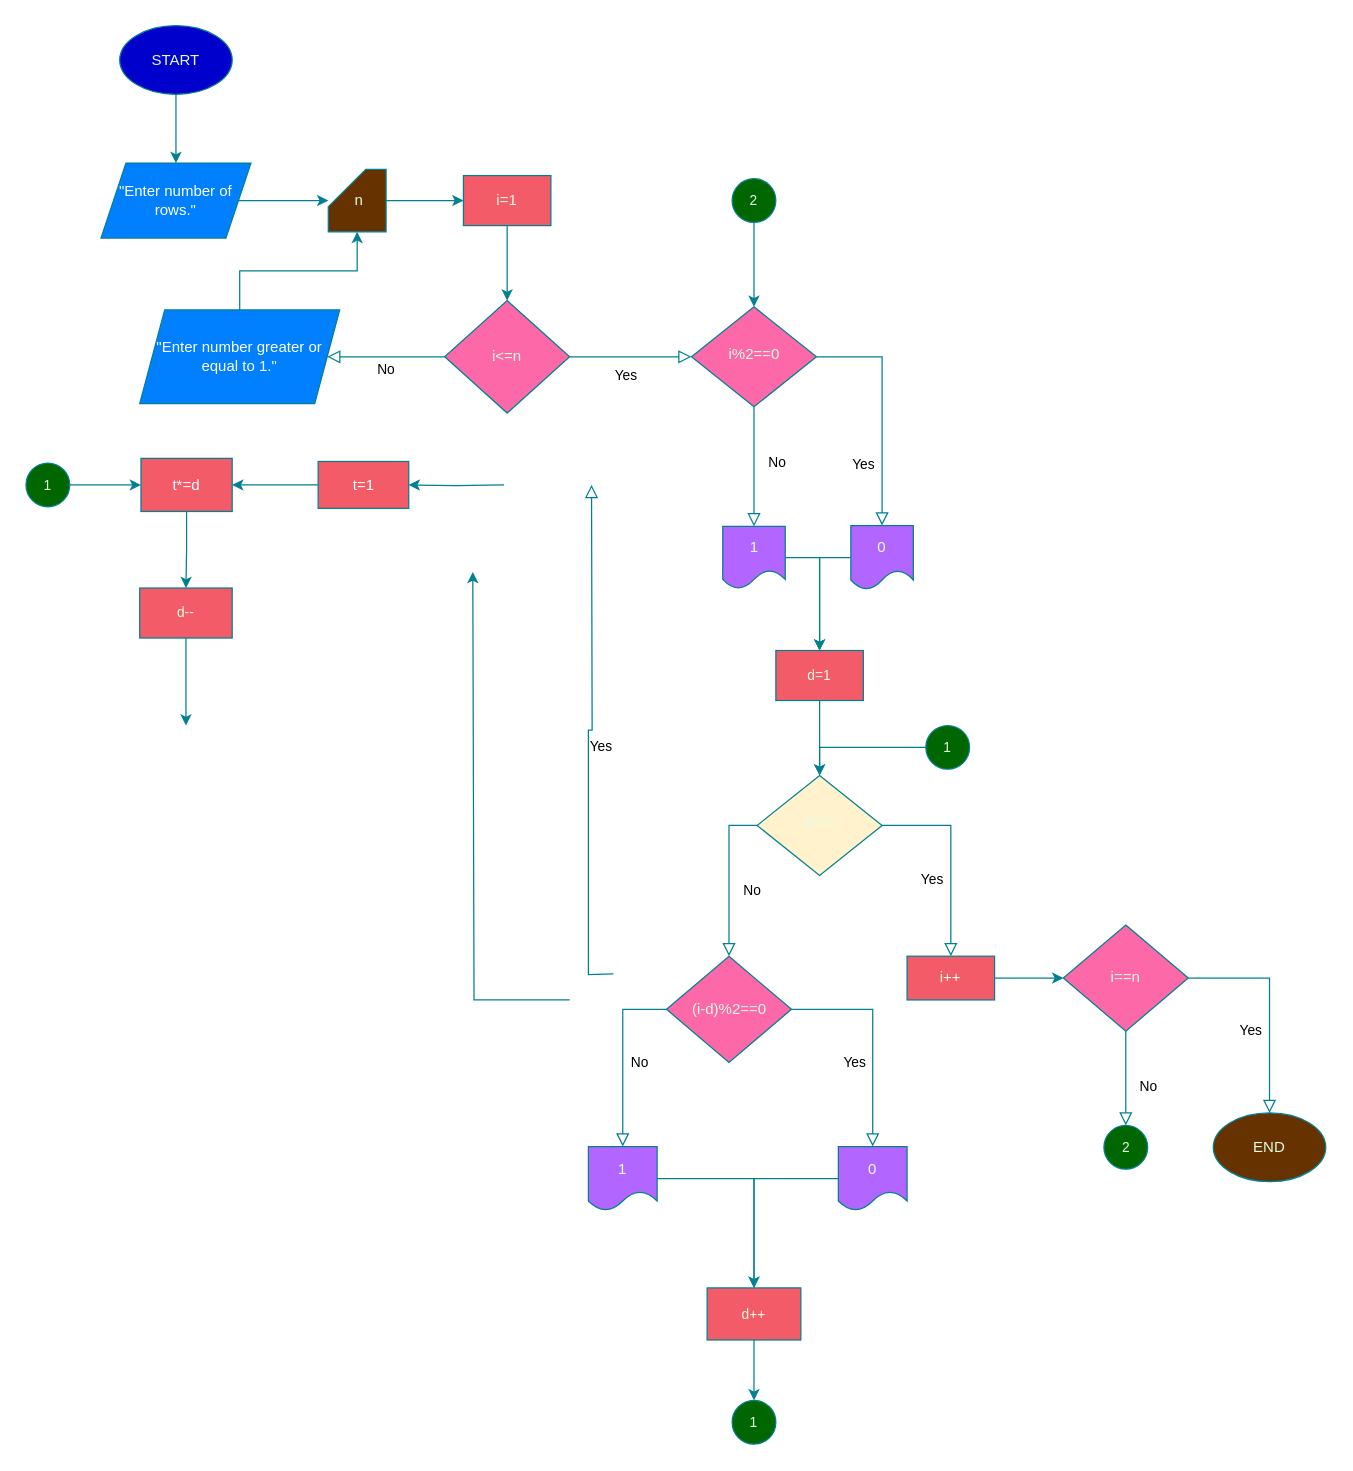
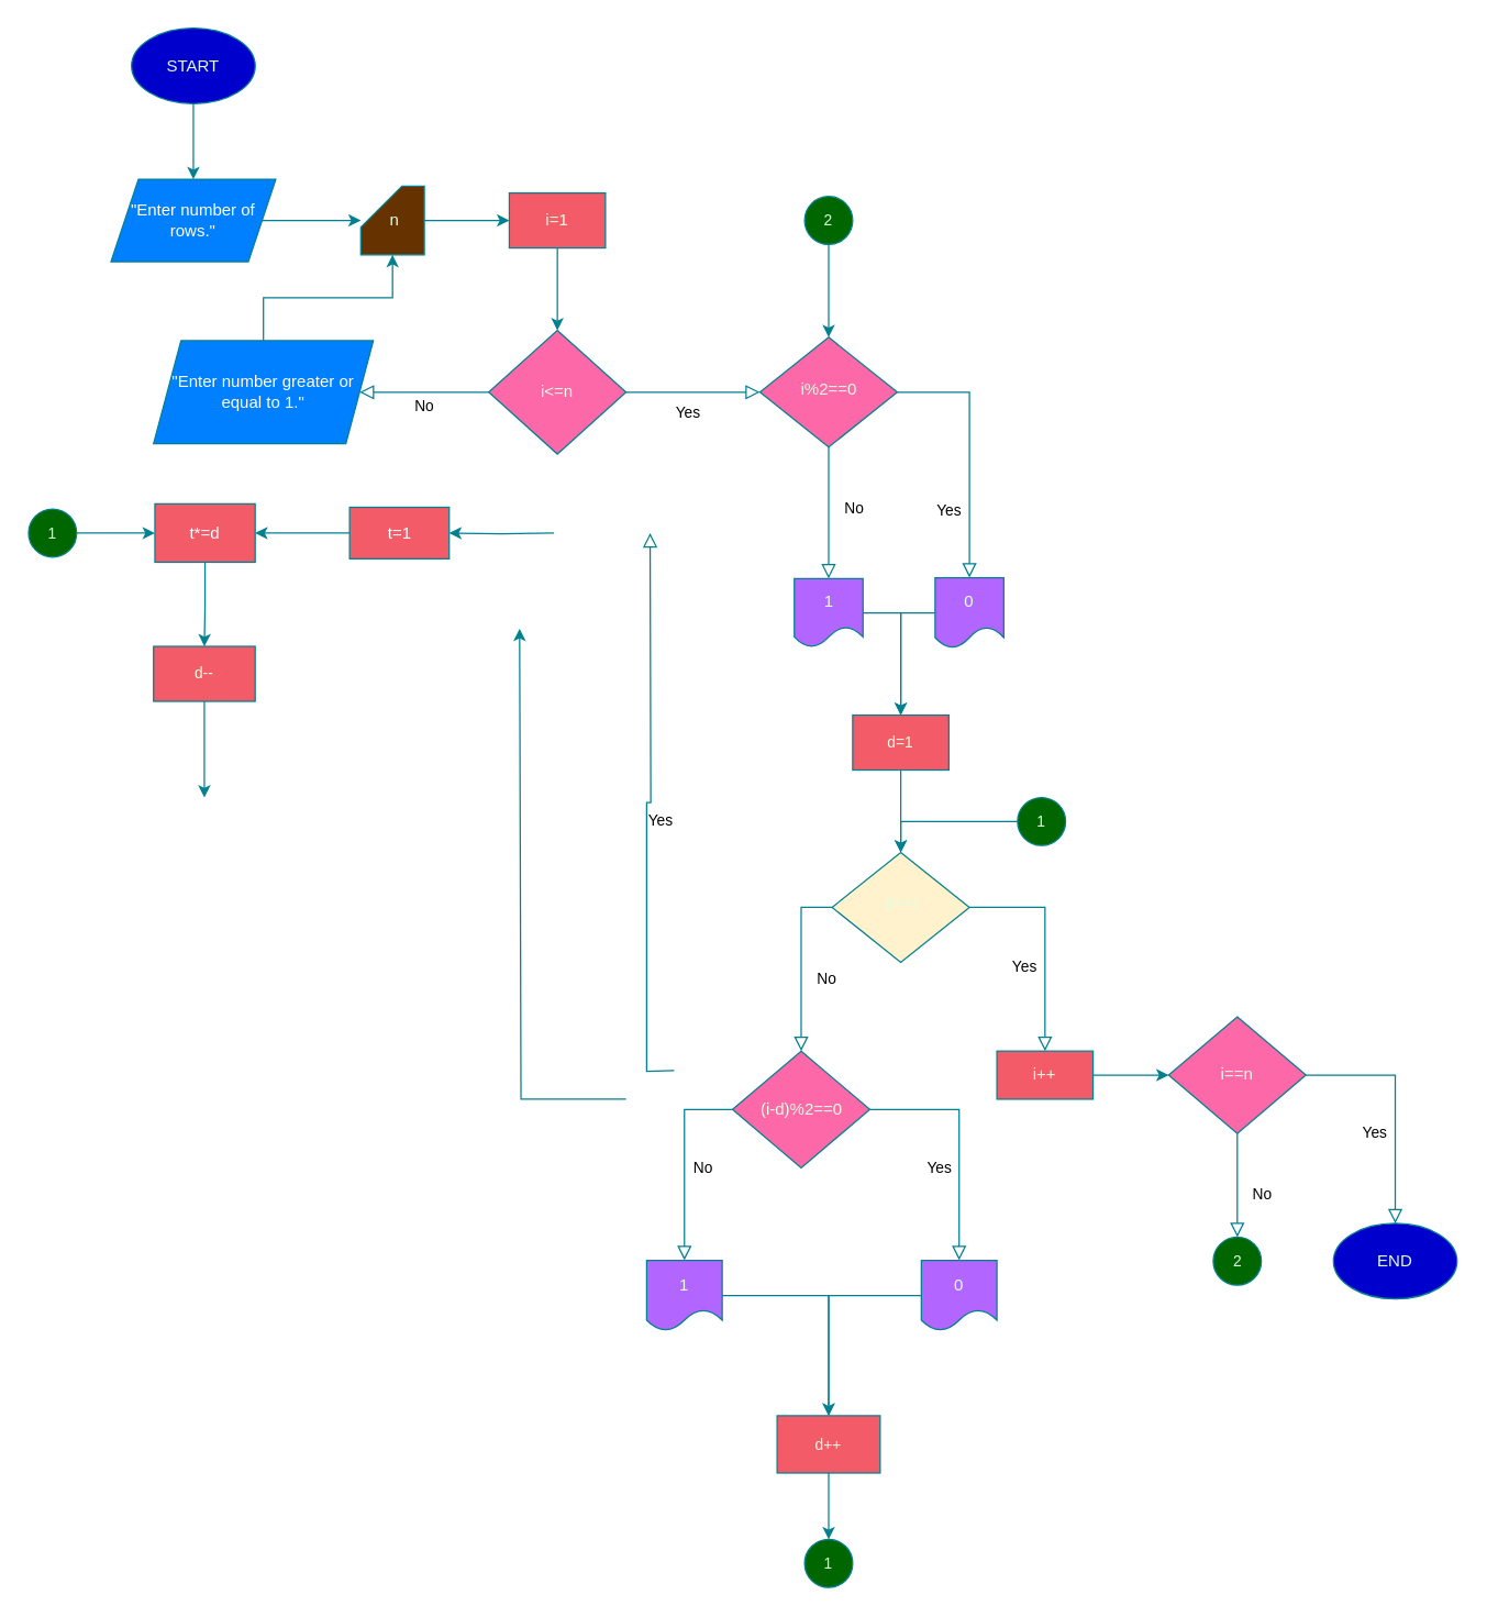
- <mxCell id="10" value="END" style="ellipse;whiteSpace=wrap;html=1;strokeColor=#028090;fontColor=#E4FDE1;fillColor=#663300;" parent="1" vertex="1"><mxGeometry x="970" y="890" width="90" height="55" as="geometry" /></mxCell>
+ <mxCell id="10" value="END" style="ellipse;whiteSpace=wrap;html=1;strokeColor=#028090;fontColor=#E4FDE1;fillColor=#0000CC;" parent="1" vertex="1"><mxGeometry x="970" y="890" width="90" height="55" as="geometry" /></mxCell>
